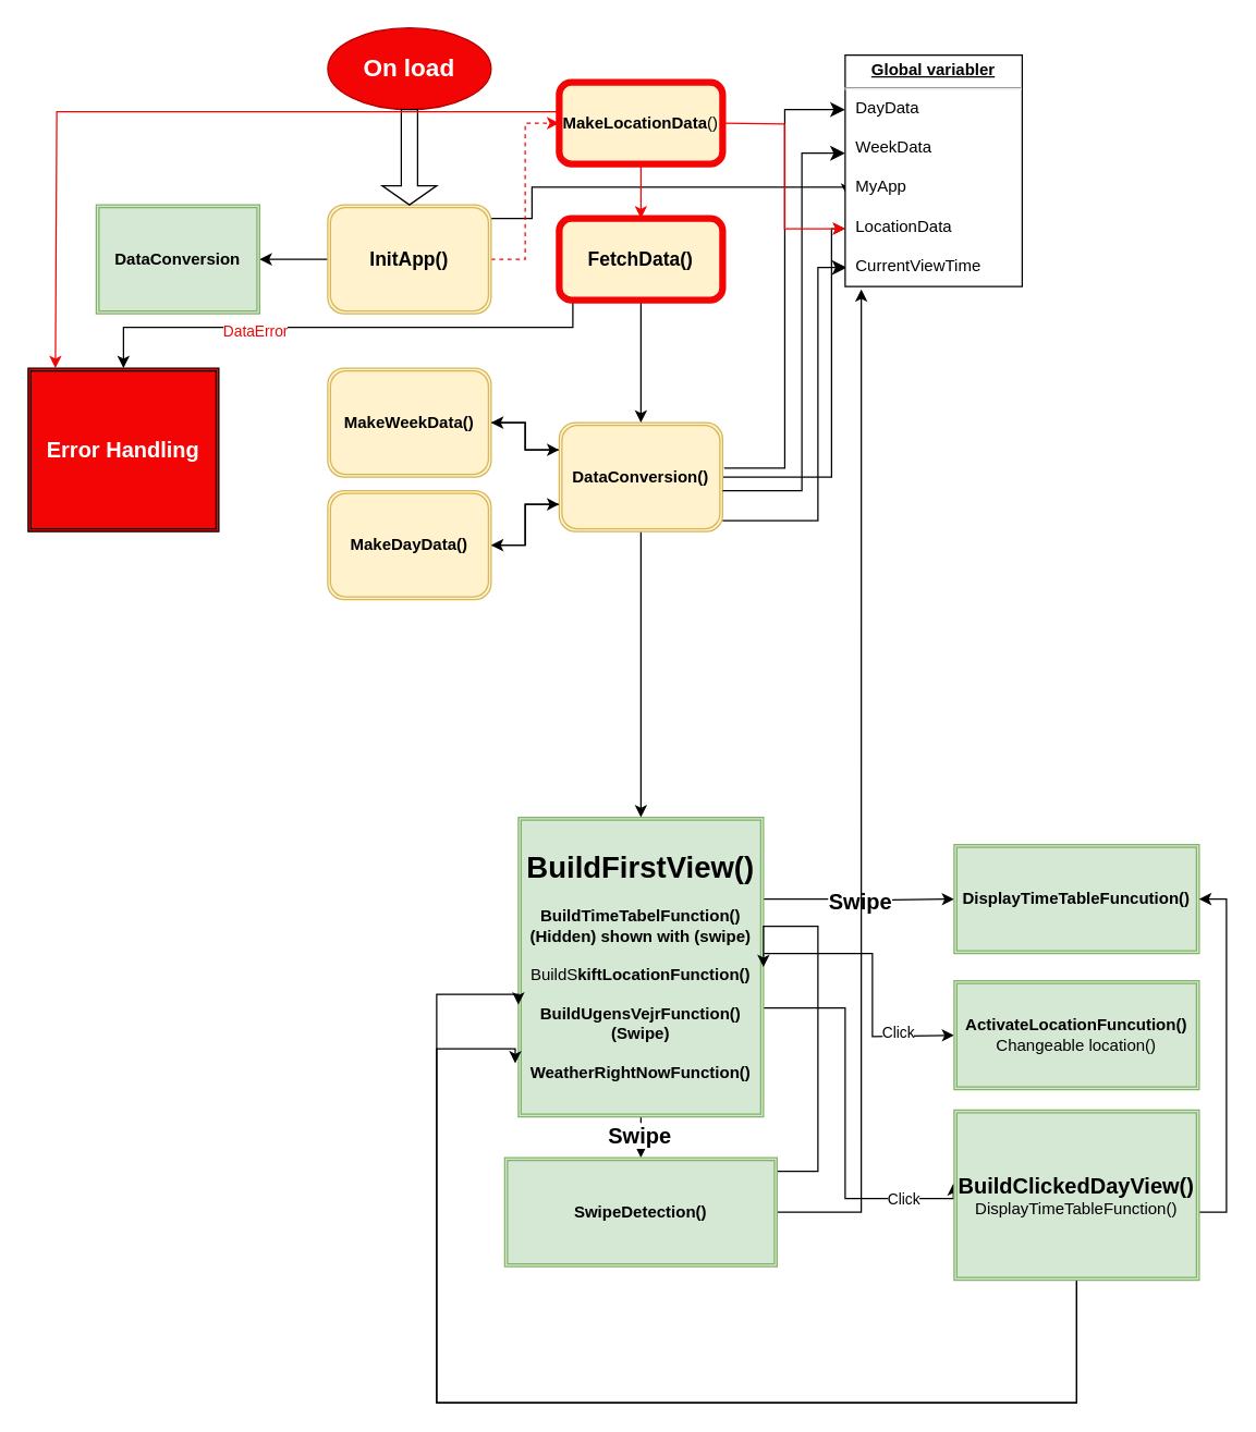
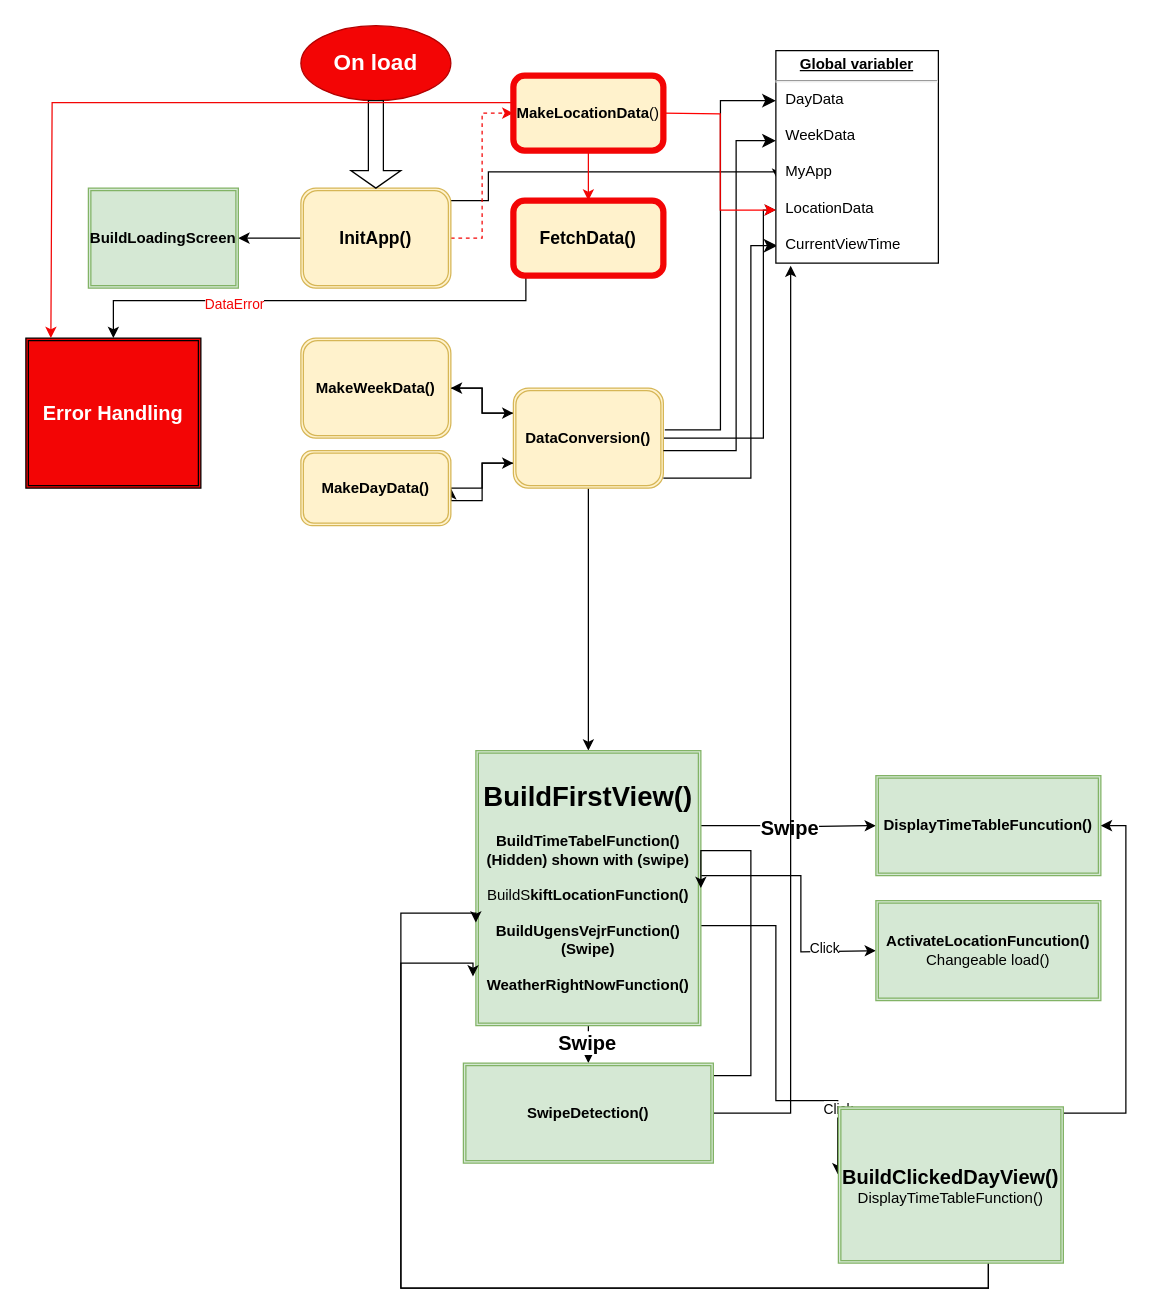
- <mxCell id="6" value="&lt;b&gt;DataConversion&lt;/b&gt;" style="shape=ext;double=1;rounded=0;whiteSpace=wrap;html=1;fillColor=#d5e8d4;strokeColor=#82b366;" parent="1" vertex="1"><mxGeometry x="70" y="150" width="120" height="80" as="geometry" /></mxCell>
+ <mxCell id="6" value="&lt;b&gt;BuildLoadingScreen&lt;/b&gt;" style="shape=ext;double=1;rounded=0;whiteSpace=wrap;html=1;fillColor=#d5e8d4;strokeColor=#82b366;" parent="1" vertex="1"><mxGeometry x="70" y="150" width="120" height="80" as="geometry" /></mxCell>
- <mxCell id="30" style="edgeStyle=orthogonalEdgeStyle;rounded=0;orthogonalLoop=1;jettySize=auto;html=1;" parent="1" source="33" target="13" edge="1"><mxGeometry relative="1" as="geometry" /></mxCell>
- <mxCell id="16" value="&lt;b&gt;MakeDayData()&lt;/b&gt;" style="shape=ext;double=1;rounded=1;whiteSpace=wrap;html=1;fillColor=#fff2cc;strokeColor=#d6b656;" parent="1" vertex="1"><mxGeometry x="240" y="360" width="120" height="80" as="geometry" /></mxCell>
+ <mxCell id="16" value="&lt;b&gt;MakeDayData()&lt;/b&gt;" style="shape=ext;double=1;rounded=1;whiteSpace=wrap;html=1;fillColor=#fff2cc;strokeColor=#d6b656;" parent="1" vertex="1"><mxGeometry x="240" y="360" width="120" height="60" as="geometry" /></mxCell>
- <mxCell id="46" value="&lt;b&gt;ActivateLocationFuncution()&lt;/b&gt;&lt;br&gt;Changeable location()" style="shape=ext;double=1;rounded=0;whiteSpace=wrap;html=1;fillColor=#d5e8d4;strokeColor=#82b366;" parent="1" vertex="1"><mxGeometry x="700" y="720" width="180" height="80" as="geometry" /></mxCell>
+ <mxCell id="46" value="&lt;b&gt;ActivateLocationFuncution()&lt;/b&gt;&lt;br&gt;Changeable load()" style="shape=ext;double=1;rounded=0;whiteSpace=wrap;html=1;fillColor=#d5e8d4;strokeColor=#82b366;" parent="1" vertex="1"><mxGeometry x="700" y="720" width="180" height="80" as="geometry" /></mxCell>
- <mxCell id="50" value="&lt;font style=&quot;&quot;&gt;&lt;b style=&quot;font-size: 16px;&quot;&gt;BuildClickedDayView()&lt;/b&gt;&lt;br&gt;&lt;font style=&quot;font-size: 12px;&quot;&gt;DisplayTimeTableFunction()&lt;/font&gt;&lt;br&gt;&lt;/font&gt;" style="shape=ext;double=1;rounded=0;whiteSpace=wrap;html=1;fillColor=#d5e8d4;strokeColor=#82b366;" parent="1" vertex="1"><mxGeometry x="700" y="815" width="180" height="125" as="geometry" /></mxCell>
+ <mxCell id="50" value="&lt;font style=&quot;&quot;&gt;&lt;b style=&quot;font-size: 16px;&quot;&gt;BuildClickedDayView()&lt;/b&gt;&lt;br&gt;&lt;font style=&quot;font-size: 12px;&quot;&gt;DisplayTimeTableFunction()&lt;/font&gt;&lt;br&gt;&lt;/font&gt;" style="shape=ext;double=1;rounded=0;whiteSpace=wrap;html=1;fillColor=#d5e8d4;strokeColor=#82b366;" parent="1" vertex="1"><mxGeometry x="670" y="885" width="180" height="125" as="geometry" /></mxCell>
